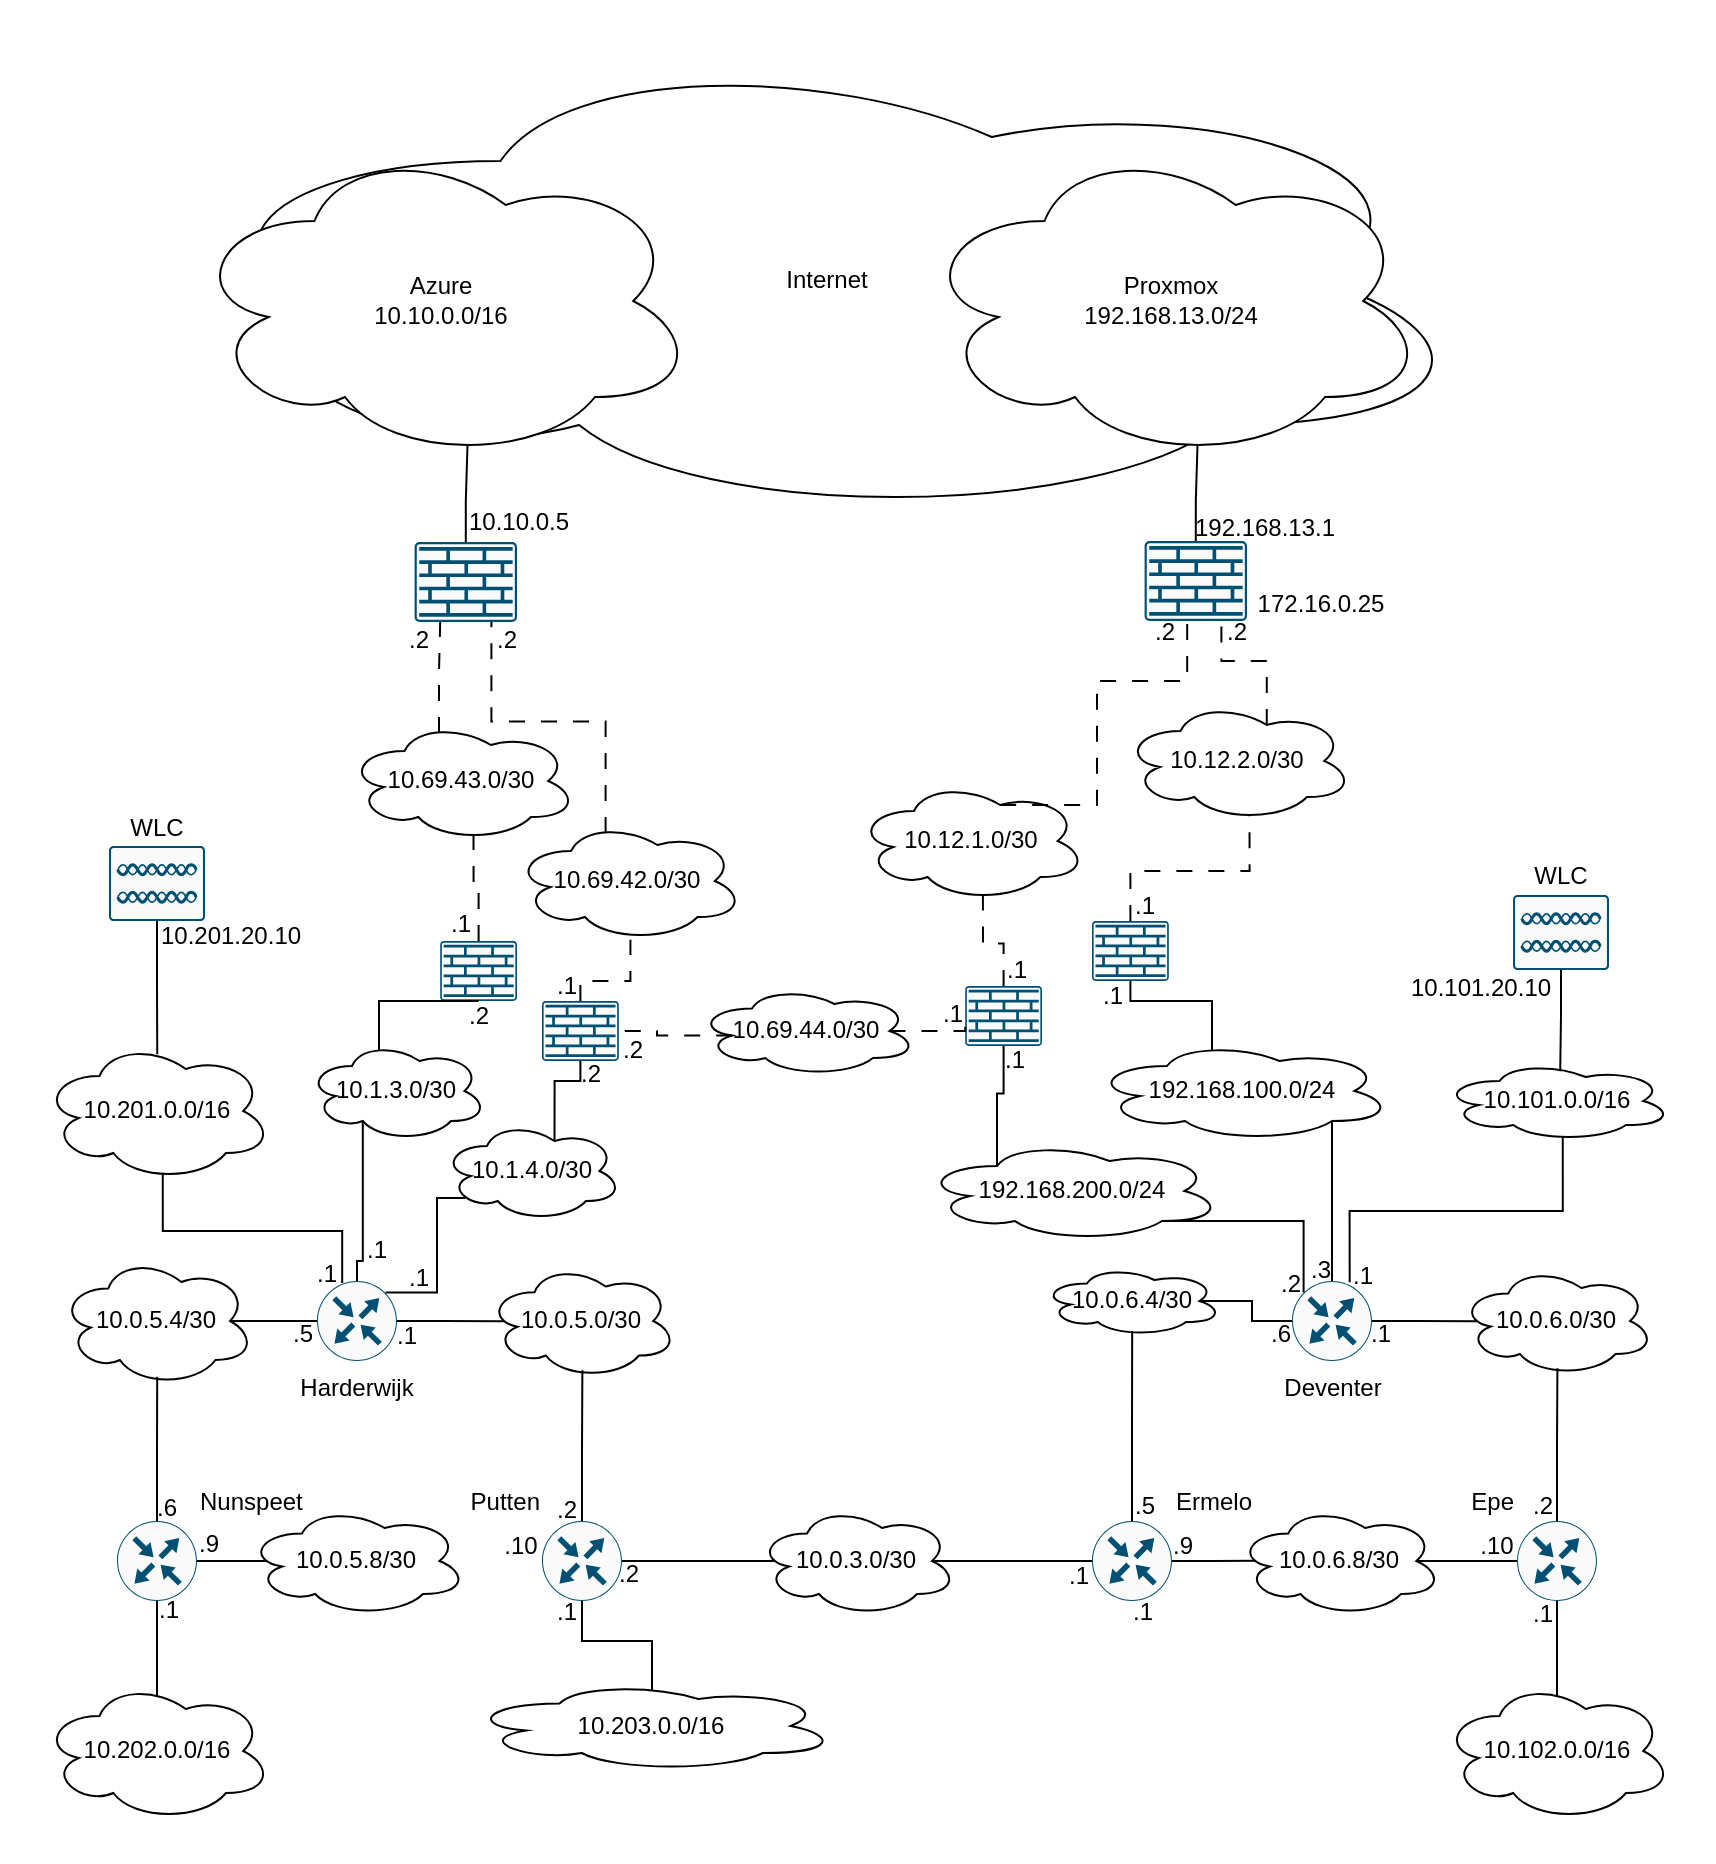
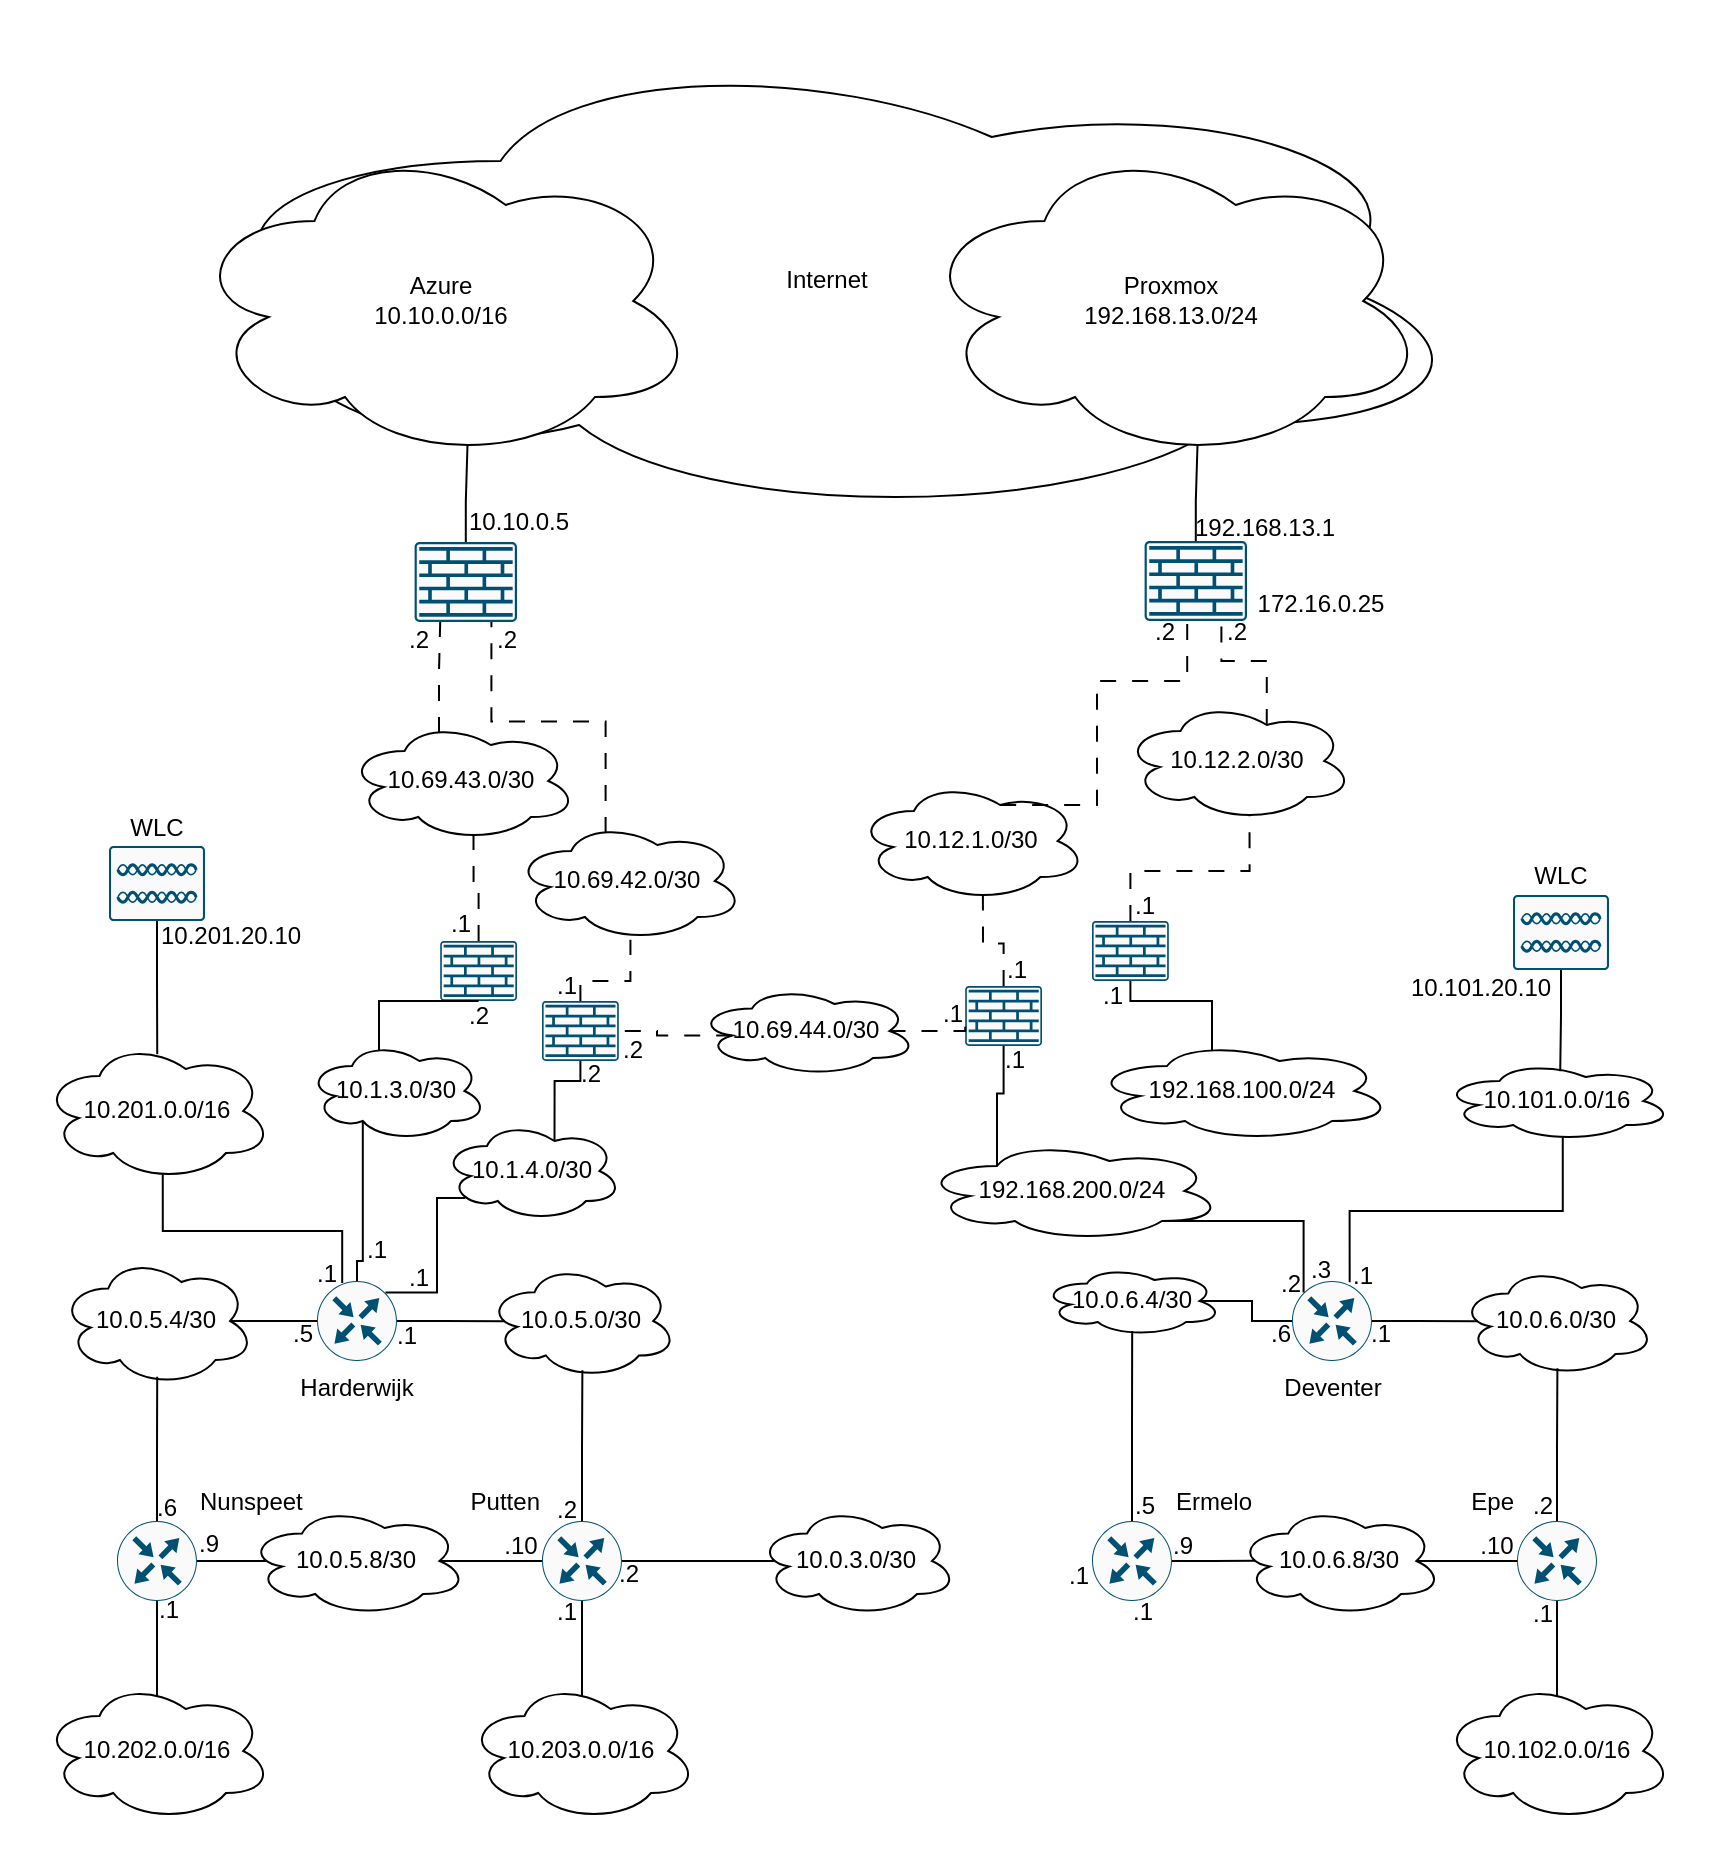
- <mxCell id="47" style="edgeStyle=orthogonalEdgeStyle;rounded=0;orthogonalLoop=1;jettySize=auto;html=1;exitX=0.8;exitY=0.8;exitDx=0;exitDy=0;exitPerimeter=0;entryX=0.5;entryY=0;entryDx=0;entryDy=0;entryPerimeter=0;endArrow=none;endFill=0;" parent="1" source="45" target="24" edge="1"><mxGeometry relative="1" as="geometry" /></mxCell>
+ <mxCell id="9" style="edgeStyle=orthogonalEdgeStyle;rounded=0;orthogonalLoop=1;jettySize=auto;html=1;exitX=0;exitY=0.5;exitDx=0;exitDy=0;exitPerimeter=0;endArrow=none;endFill=0;entryX=0.875;entryY=0.5;entryDx=0;entryDy=0;entryPerimeter=0;" parent="1" source="10" target="17" edge="1"><mxGeometry relative="1" as="geometry" /></mxCell>
- <mxCell id="11" style="edgeStyle=orthogonalEdgeStyle;rounded=0;orthogonalLoop=1;jettySize=auto;html=1;exitX=0;exitY=0.5;exitDx=0;exitDy=0;exitPerimeter=0;endArrow=none;endFill=0;entryX=0.859;entryY=0.5;entryDx=0;entryDy=0;entryPerimeter=0;" parent="1" source="26" target="16" edge="1"><mxGeometry relative="1" as="geometry"><mxPoint x="505.5" y="780" as="sourcePoint" /></mxGeometry></mxCell>
- <mxCell id="14" value="10.203.0.0/16" style="ellipse;shape=cloud;whiteSpace=wrap;html=1;" parent="1" vertex="1"><mxGeometry x="233" y="840" width="185" height="45" as="geometry" /></mxCell>
+ <mxCell id="14" value="10.203.0.0/16" style="ellipse;shape=cloud;whiteSpace=wrap;html=1;" parent="1" vertex="1"><mxGeometry x="233" y="840" width="115" height="70" as="geometry" /></mxCell>
